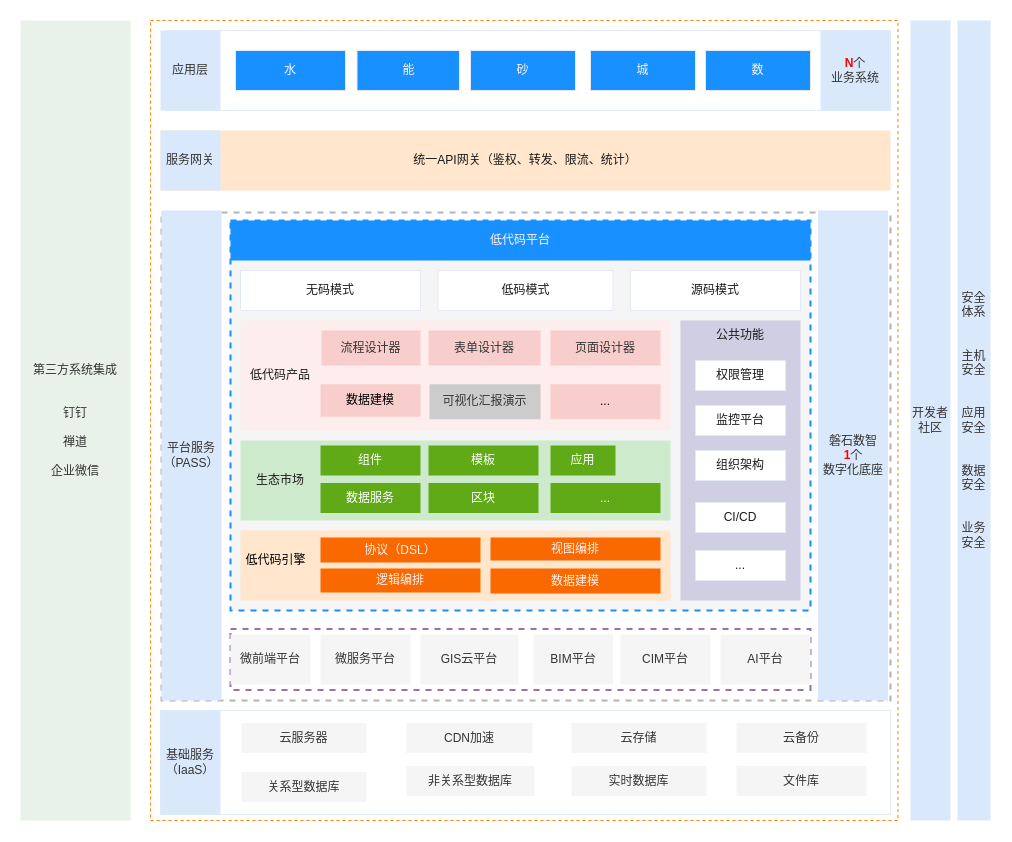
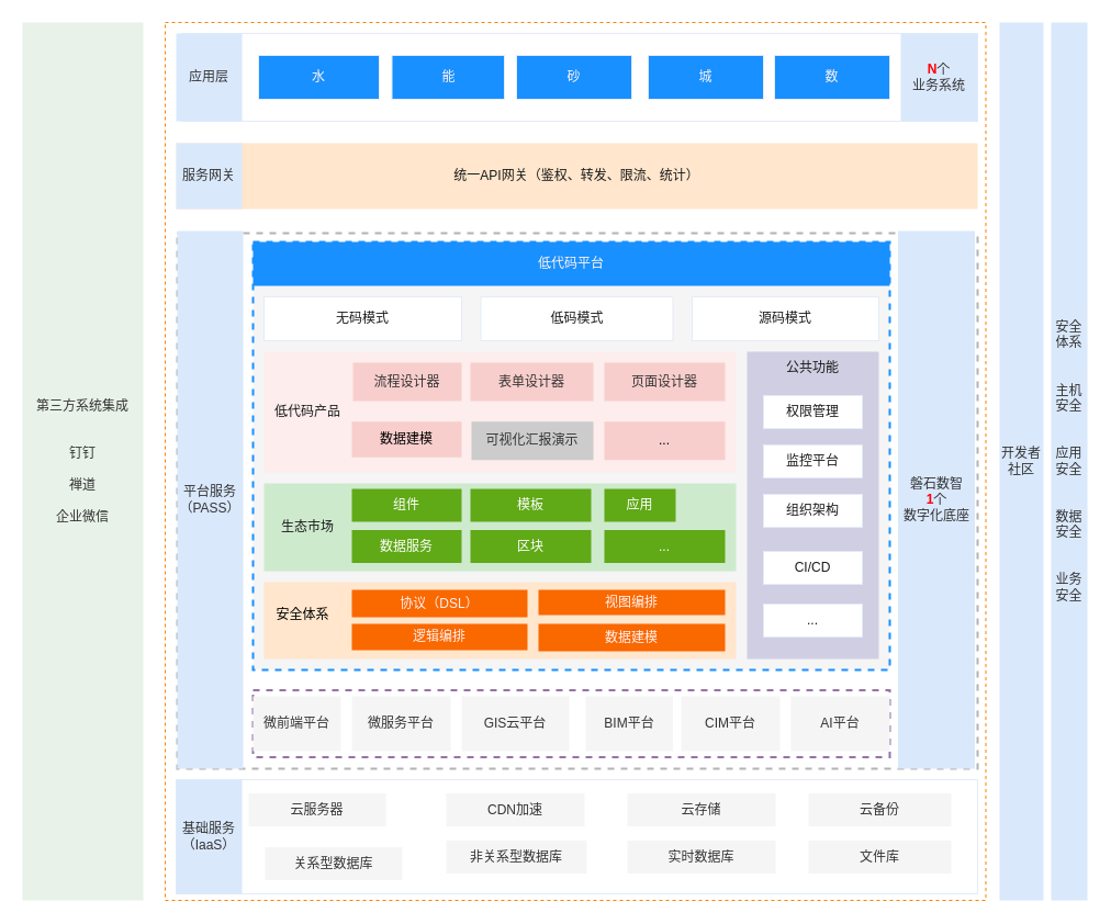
- <mxCell id="46" value="低代码引擎" style="rounded=0;whiteSpace=wrap;html=1;strokeColor=none;fillColor=none;" parent="1" vertex="1"><mxGeometry x="241" y="536" width="69" height="48" as="geometry" /></mxCell>
+ <mxCell id="46" value="安全体系" style="rounded=0;whiteSpace=wrap;html=1;strokeColor=none;fillColor=none;" parent="1" vertex="1"><mxGeometry x="241" y="536" width="69" height="48" as="geometry" /></mxCell>
- <mxCell id="15" value="云服务器" style="rounded=0;whiteSpace=wrap;html=1;fillColor=#f5f5f5;strokeColor=none;fontColor=#333333;" parent="1" vertex="1"><mxGeometry x="241" y="722.5" width="125" height="30" as="geometry" /></mxCell>
+ <mxCell id="15" value="云服务器" style="rounded=0;whiteSpace=wrap;html=1;fillColor=#f5f5f5;strokeColor=none;fontColor=#333333;" parent="1" vertex="1"><mxGeometry x="226" y="722.5" width="125" height="30" as="geometry" /></mxCell>
